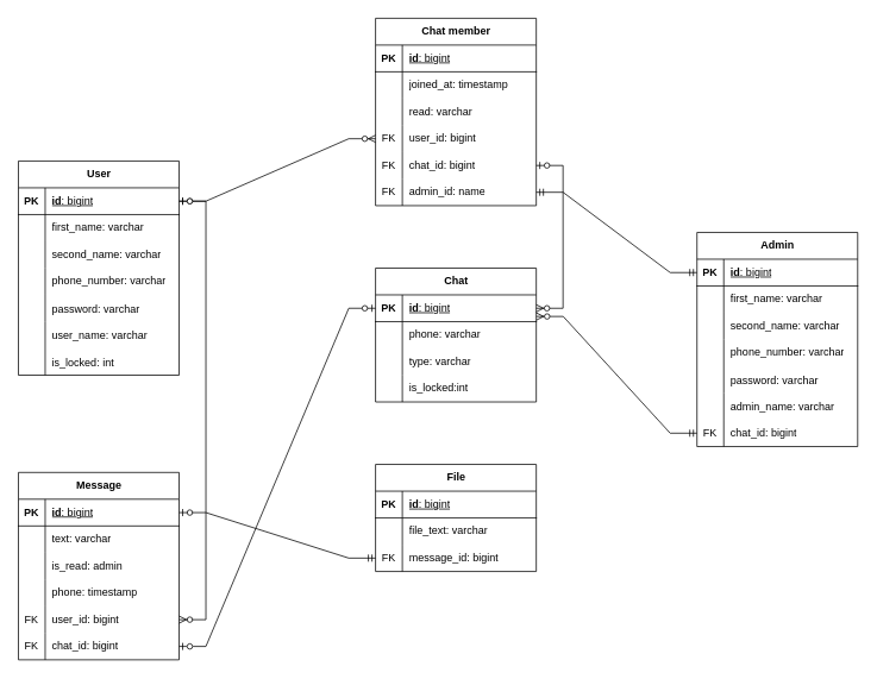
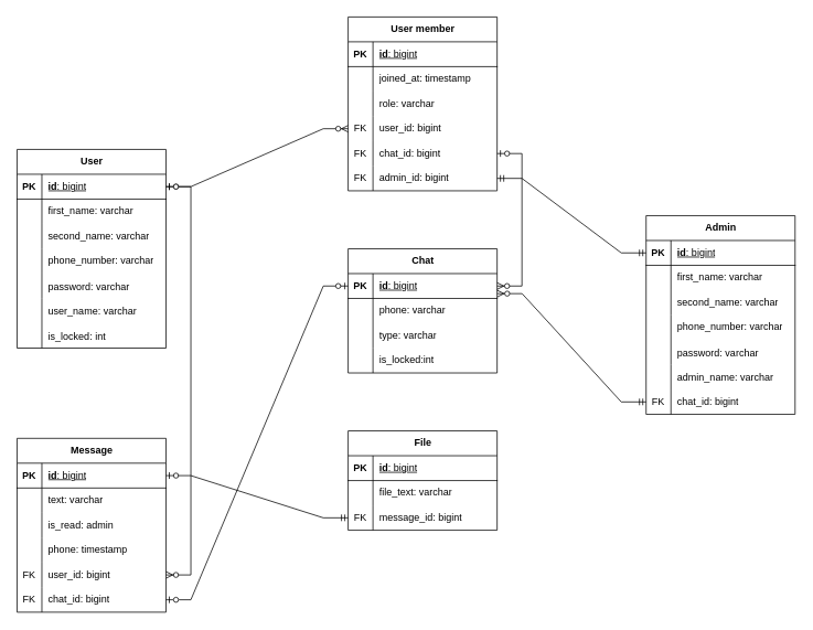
- <mxCell id="24" value="Chat member" style="shape=table;startSize=30;container=1;collapsible=1;childLayout=tableLayout;fixedRows=1;rowLines=0;fontStyle=1;align=center;resizeLast=1;html=1;" parent="1" vertex="1"><mxGeometry x="420" y="20" width="180" height="210" as="geometry" /></mxCell>
+ <mxCell id="24" value="User member" style="shape=table;startSize=30;container=1;collapsible=1;childLayout=tableLayout;fixedRows=1;rowLines=0;fontStyle=1;align=center;resizeLast=1;html=1;" parent="1" vertex="1"><mxGeometry x="420" y="20" width="180" height="210" as="geometry" /></mxCell>
- <mxCell id="33" value="read: varchar" style="shape=partialRectangle;connectable=0;fillColor=none;top=0;left=0;bottom=0;right=0;align=left;spacingLeft=6;overflow=hidden;whiteSpace=wrap;html=1;" parent="31" vertex="1"><mxGeometry x="30" width="150" height="30" as="geometry"><mxRectangle width="150" height="30" as="alternateBounds" /></mxGeometry></mxCell>
+ <mxCell id="33" value="role: varchar" style="shape=partialRectangle;connectable=0;fillColor=none;top=0;left=0;bottom=0;right=0;align=left;spacingLeft=6;overflow=hidden;whiteSpace=wrap;html=1;" parent="31" vertex="1"><mxGeometry x="30" width="150" height="30" as="geometry"><mxRectangle width="150" height="30" as="alternateBounds" /></mxGeometry></mxCell>
- <mxCell id="42" value="admin_id: name" style="shape=partialRectangle;connectable=0;fillColor=none;top=0;left=0;bottom=0;right=0;align=left;spacingLeft=6;fontStyle=0;overflow=hidden;whiteSpace=wrap;html=1;" parent="40" vertex="1"><mxGeometry x="30" width="150" height="30" as="geometry"><mxRectangle width="150" height="30" as="alternateBounds" /></mxGeometry></mxCell>
+ <mxCell id="42" value="admin_id: bigint" style="shape=partialRectangle;connectable=0;fillColor=none;top=0;left=0;bottom=0;right=0;align=left;spacingLeft=6;fontStyle=0;overflow=hidden;whiteSpace=wrap;html=1;" parent="40" vertex="1"><mxGeometry x="30" width="150" height="30" as="geometry"><mxRectangle width="150" height="30" as="alternateBounds" /></mxGeometry></mxCell>
